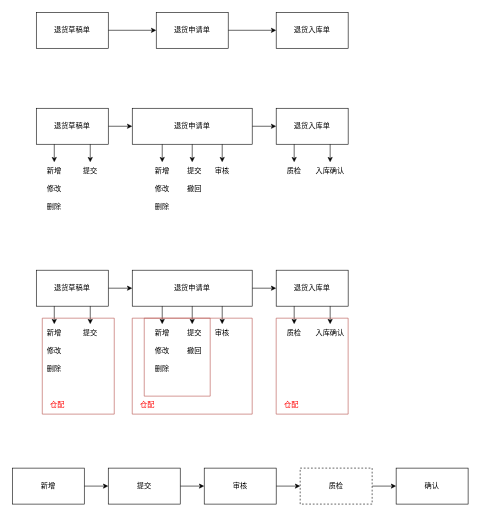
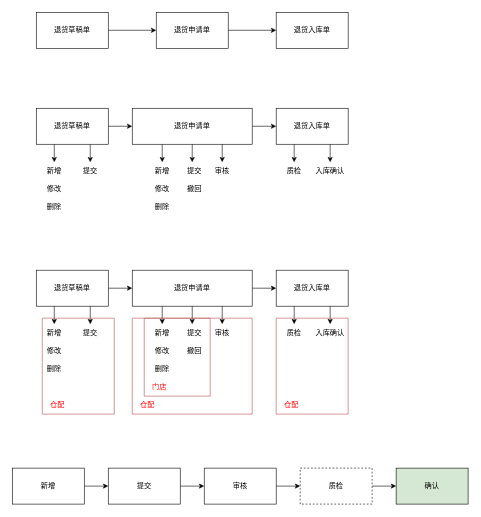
+ <mxCell id="59" value="&lt;font color=&quot;#ff0000&quot;&gt;门店&lt;/font&gt;" style="text;html=1;align=center;verticalAlign=middle;resizable=0;points=[];autosize=1;strokeColor=none;fillColor=none;" parent="58" vertex="1"><mxGeometry x="20" y="100" width="50" height="30" as="geometry" /></mxCell>
- <mxCell id="71" value="确认" style="rounded=0;whiteSpace=wrap;html=1;" vertex="1" parent="1"><mxGeometry x="660" y="780" width="120" height="60" as="geometry" /></mxCell>
+ <mxCell id="71" value="确认" style="rounded=0;whiteSpace=wrap;html=1;fillColor=#d5e8d4;" vertex="1" parent="1"><mxGeometry x="660" y="780" width="120" height="60" as="geometry" /></mxCell>
